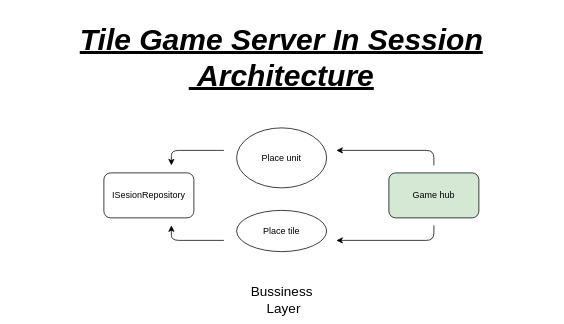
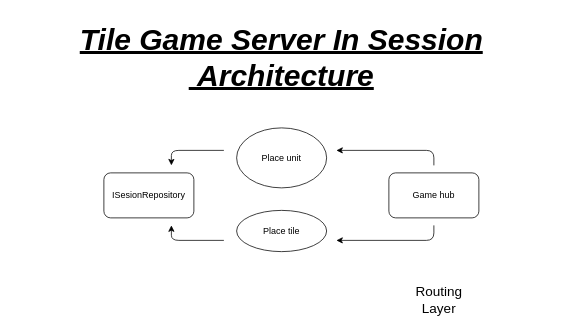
- <mxCell id="3" value="Game hub" style="rounded=1;whiteSpace=wrap;html=1;fillColor=#d5e8d4;" parent="1" vertex="1"><mxGeometry x="518" y="230" width="120" height="60" as="geometry" /></mxCell>
+ <mxCell id="3" value="Game hub" style="rounded=1;whiteSpace=wrap;html=1;" parent="1" vertex="1"><mxGeometry x="518" y="230" width="120" height="60" as="geometry" /></mxCell>
- <mxCell id="11" value="&lt;font style=&quot;font-size: 18px&quot;&gt;Bussiness&amp;nbsp;&lt;br&gt;Layer&lt;/font&gt;" style="text;html=1;strokeColor=none;fillColor=none;align=center;verticalAlign=middle;whiteSpace=wrap;rounded=0;" parent="1" vertex="1"><mxGeometry x="318" y="390" width="120" height="20" as="geometry" /></mxCell>
+ <mxCell id="12" value="&lt;font style=&quot;font-size: 18px&quot;&gt;Routing&lt;br&gt;Layer&lt;/font&gt;" style="text;html=1;strokeColor=none;fillColor=none;align=center;verticalAlign=middle;whiteSpace=wrap;rounded=0;" parent="1" vertex="1"><mxGeometry x="525" y="390" width="120" height="20" as="geometry" /></mxCell>
